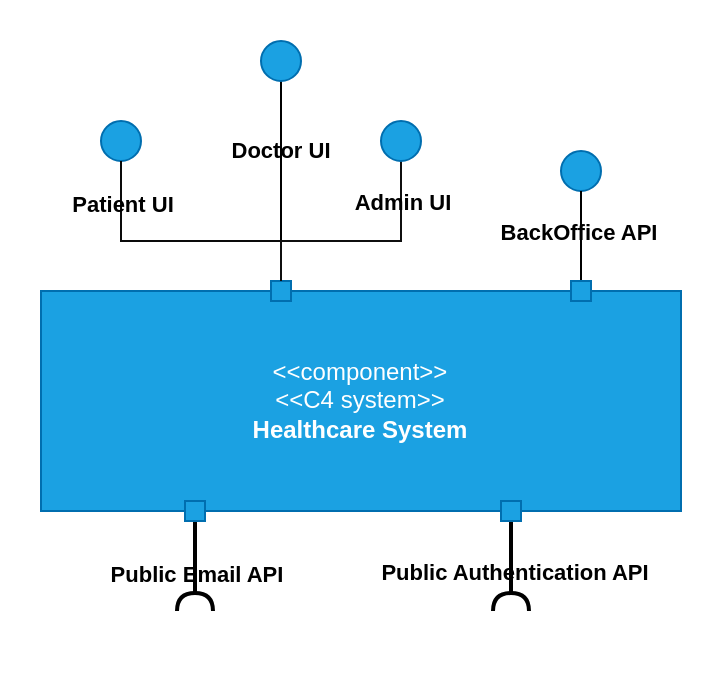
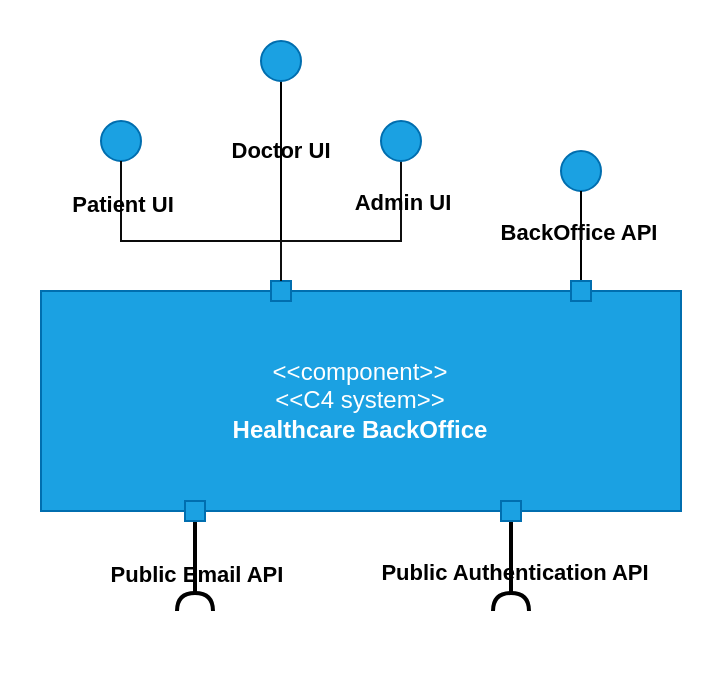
- <mxCell id="2" value="&amp;lt;&amp;lt;component&amp;gt;&amp;gt;&lt;br&gt;&amp;lt;&amp;lt;C4 system&amp;gt;&amp;gt;&lt;br&gt;&lt;b&gt;Healthcare System&lt;/b&gt;" style="html=1;whiteSpace=wrap;fillColor=#1ba1e2;fontColor=#ffffff;strokeColor=#006EAF;" parent="1" vertex="1"><mxGeometry x="20" y="145" width="320" height="110" as="geometry" /></mxCell>
+ <mxCell id="2" value="&amp;lt;&amp;lt;component&amp;gt;&amp;gt;&lt;br&gt;&amp;lt;&amp;lt;C4 system&amp;gt;&amp;gt;&lt;br&gt;&lt;b&gt;Healthcare BackOffice&lt;/b&gt;" style="html=1;whiteSpace=wrap;fillColor=#1ba1e2;fontColor=#ffffff;strokeColor=#006EAF;" parent="1" vertex="1"><mxGeometry x="20" y="145" width="320" height="110" as="geometry" /></mxCell>
